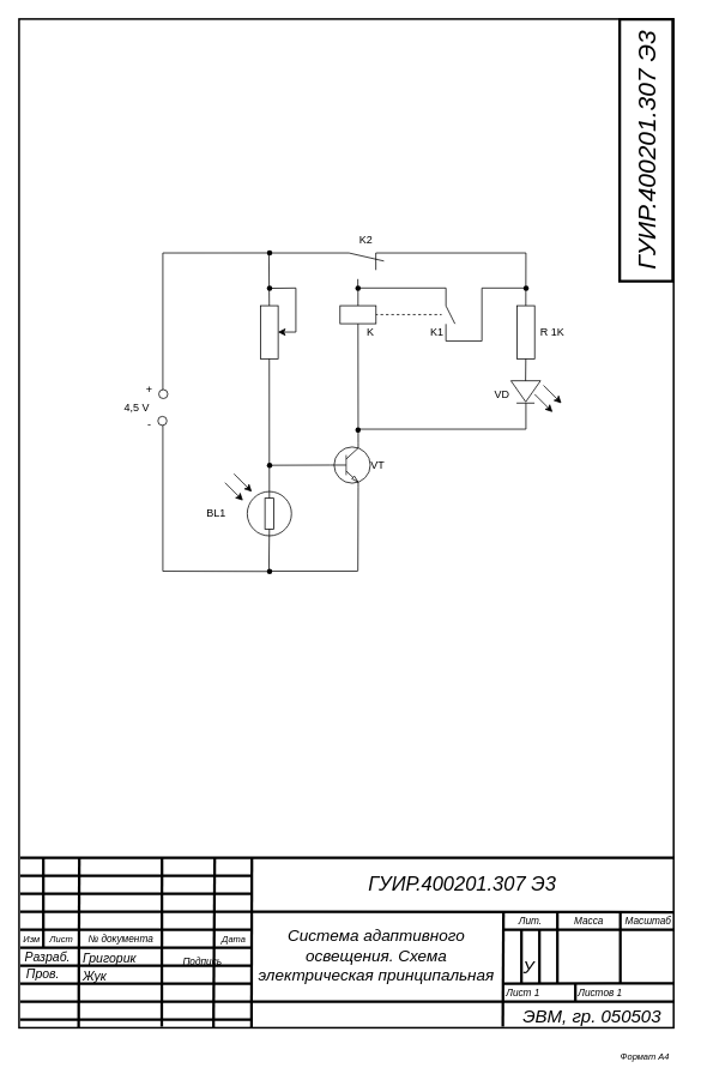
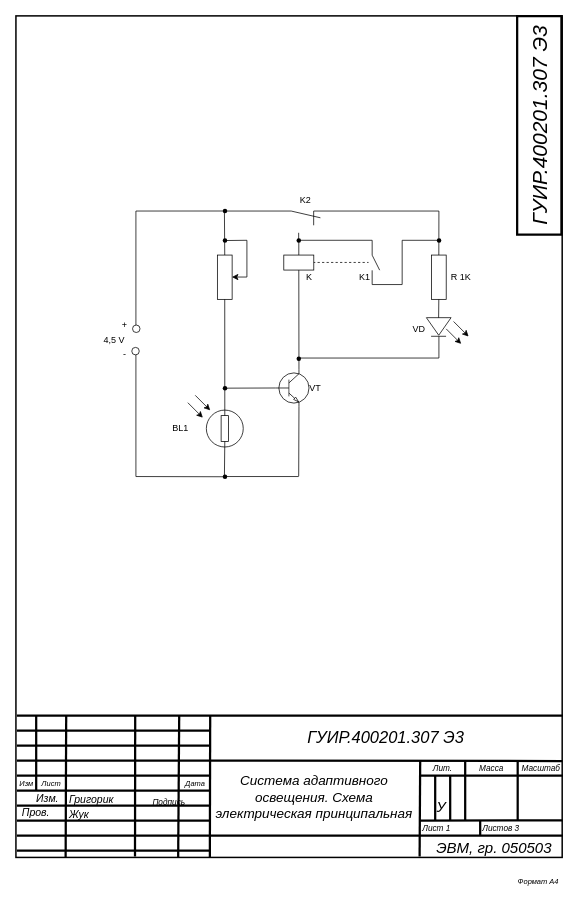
- <mxCell id="29" value="&lt;font style=&quot;font-size:11px;font-family:Arial;color:#000000;direction:ltr;letter-spacing:0px;line-height:120%;opacity:1&quot;&gt;&lt;i&gt;№ документа&lt;br/&gt;&lt;/i&gt;&lt;/font&gt;" style="verticalAlign=middle;align=center;vsdxID=168;fillColor=none;gradientColor=none;shape=stencil(nZBLDoAgDERP0z3SIyjew0SURgSD+Lu9kMZoXLhwN9O+tukAlrNpJg1SzDH4QW/URgNYgZTkjA4UkwJUgGXng+6DX1zLfmoymdXo17xh5zmRJ6Q42BWCfc2oJfdAr+Yv+AP9Cb7OJ3H/2JG1HNGz/84klThPVCc=);strokeColor=none;strokeWidth=3;spacingTop=-1;spacingBottom=-1;spacingLeft=-1;spacingRight=-1;labelBackgroundColor=none;rounded=0;html=1;whiteSpace=wrap;" parent="1" vertex="1"><mxGeometry x="89.75" y="1035.52" width="88" height="16" as="geometry" /></mxCell>
- <mxCell id="39" value="&lt;p style=&quot;margin-left: 0 ; margin-right: 0 ; margin-top: 0px ; margin-bottom: 0px ; text-indent: 0 ; direction: ltr&quot;&gt;&lt;font style=&quot;font-family: &amp;#34;arial&amp;#34; ; color: rgb(0 , 0 , 0) ; direction: ltr ; letter-spacing: 0px ; line-height: 120% ; opacity: 1&quot;&gt;&lt;i&gt;&lt;font style=&quot;font-size: 14px&quot;&gt;Разраб.&lt;/font&gt;&lt;br&gt;&lt;/i&gt;&lt;/font&gt;&lt;/p&gt;" style="verticalAlign=middle;align=right;vsdxID=178;fillColor=none;gradientColor=none;shape=stencil(nZBLDoAgDERP0z3SIyjew0SURgSD+Lu9kMZoXLhwN9O+tukAlrNpJg1SzDH4QW/URgNYgZTkjA4UkwJUgGXng+6DX1zLfmoymdXo17xh5zmRJ6Q42BWCfc2oJfdAr+Yv+AP9Cb7OJ3H/2JG1HNGz/84klThPVCc=);strokeColor=none;strokeWidth=3;spacingTop=-1;spacingBottom=-1;spacingLeft=-1;spacingRight=-1;labelBackgroundColor=none;rounded=0;html=1;whiteSpace=wrap;" parent="1" vertex="1"><mxGeometry x="21.75" y="1055.52" width="57.05" height="17" as="geometry" /></mxCell>
+ <mxCell id="39" value="&lt;p style=&quot;margin-left: 0 ; margin-right: 0 ; margin-top: 0px ; margin-bottom: 0px ; text-indent: 0 ; direction: ltr&quot;&gt;&lt;font style=&quot;font-family: &amp;#34;arial&amp;#34; ; color: rgb(0 , 0 , 0) ; direction: ltr ; letter-spacing: 0px ; line-height: 120% ; opacity: 1&quot;&gt;&lt;i&gt;&lt;font style=&quot;font-size: 14px&quot;&gt;Изм.&lt;/font&gt;&lt;br&gt;&lt;/i&gt;&lt;/font&gt;&lt;/p&gt;" style="verticalAlign=middle;align=right;vsdxID=178;fillColor=none;gradientColor=none;shape=stencil(nZBLDoAgDERP0z3SIyjew0SURgSD+Lu9kMZoXLhwN9O+tukAlrNpJg1SzDH4QW/URgNYgZTkjA4UkwJUgGXng+6DX1zLfmoymdXo17xh5zmRJ6Q42BWCfc2oJfdAr+Yv+AP9Cb7OJ3H/2JG1HNGz/84klThPVCc=);strokeColor=none;strokeWidth=3;spacingTop=-1;spacingBottom=-1;spacingLeft=-1;spacingRight=-1;labelBackgroundColor=none;rounded=0;html=1;whiteSpace=wrap;" parent="1" vertex="1"><mxGeometry x="21.75" y="1055.52" width="57.05" height="17" as="geometry" /></mxCell>
- <mxCell id="36" value="&lt;p style=&quot;align:left;margin-left:0;margin-right:0;margin-top:0px;margin-bottom:0px;text-indent:0;valign:middle;direction:ltr;&quot;&gt;&lt;font style=&quot;font-size:11px;font-family:Arial;color:#000000;direction:ltr;letter-spacing:0px;line-height:120%;opacity:1&quot;&gt;&lt;i&gt;Листов             1&lt;/i&gt;&lt;/font&gt;&lt;font style=&quot;font-size:11px;font-family:Arial;color:#000000;direction:ltr;letter-spacing:0px;line-height:120%;opacity:1&quot;&gt;&lt;i&gt;&lt;br/&gt;&lt;/i&gt;&lt;/font&gt;&lt;/p&gt;" style="verticalAlign=middle;align=left;vsdxID=175;fillColor=none;gradientColor=none;shape=stencil(nZBLDoAgDERP0z3SIyjew0SURgSD+Lu9kMZoXLhwN9O+tukAlrNpJg1SzDH4QW/URgNYgZTkjA4UkwJUgGXng+6DX1zLfmoymdXo17xh5zmRJ6Q42BWCfc2oJfdAr+Yv+AP9Cb7OJ3H/2JG1HNGz/84klThPVCc=);strokeColor=none;strokeWidth=3;spacingTop=-1;spacingBottom=-1;spacingLeft=-1;spacingRight=-1;labelBackgroundColor=none;rounded=0;html=1;whiteSpace=wrap;" parent="1" vertex="1"><mxGeometry x="641.75" y="1095.52" width="116" height="16" as="geometry" /></mxCell>
+ <mxCell id="36" value="&lt;p style=&quot;align:left;margin-left:0;margin-right:0;margin-top:0px;margin-bottom:0px;text-indent:0;valign:middle;direction:ltr;&quot;&gt;&lt;font style=&quot;font-size:11px;font-family:Arial;color:#000000;direction:ltr;letter-spacing:0px;line-height:120%;opacity:1&quot;&gt;&lt;i&gt;Листов             3&lt;/i&gt;&lt;/font&gt;&lt;font style=&quot;font-size:11px;font-family:Arial;color:#000000;direction:ltr;letter-spacing:0px;line-height:120%;opacity:1&quot;&gt;&lt;i&gt;&lt;br/&gt;&lt;/i&gt;&lt;/font&gt;&lt;/p&gt;" style="verticalAlign=middle;align=left;vsdxID=175;fillColor=none;gradientColor=none;shape=stencil(nZBLDoAgDERP0z3SIyjew0SURgSD+Lu9kMZoXLhwN9O+tukAlrNpJg1SzDH4QW/URgNYgZTkjA4UkwJUgGXng+6DX1zLfmoymdXo17xh5zmRJ6Q42BWCfc2oJfdAr+Yv+AP9Cb7OJ3H/2JG1HNGz/84klThPVCc=);strokeColor=none;strokeWidth=3;spacingTop=-1;spacingBottom=-1;spacingLeft=-1;spacingRight=-1;labelBackgroundColor=none;rounded=0;html=1;whiteSpace=wrap;" parent="1" vertex="1"><mxGeometry x="641.75" y="1095.52" width="116" height="16" as="geometry" /></mxCell>
